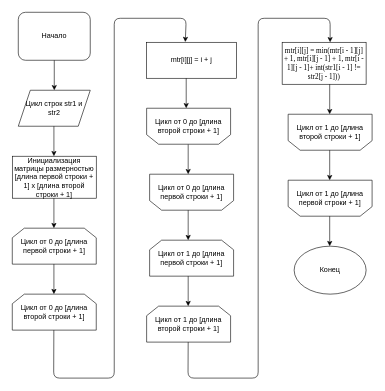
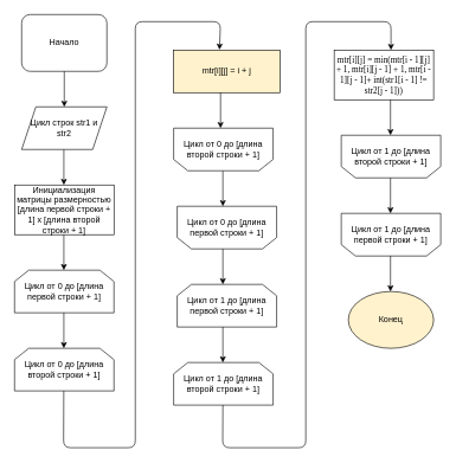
- <mxCell id="11" value="mtr[i][j] = i + j" style="rounded=0;whiteSpace=wrap;html=1;" vertex="1" parent="1"><mxGeometry x="244" y="70" width="150" height="60" as="geometry" /></mxCell>
+ <mxCell id="11" value="mtr[i][j] = i + j" style="rounded=0;whiteSpace=wrap;html=1;fillColor=#fff2cc;" vertex="1" parent="1"><mxGeometry x="244" y="70" width="150" height="60" as="geometry" /></mxCell>
- <mxCell id="27" value="Конец" style="ellipse;whiteSpace=wrap;html=1;" vertex="1" parent="1"><mxGeometry x="490" y="410" width="120" height="80" as="geometry" /></mxCell>
+ <mxCell id="27" value="Конец" style="ellipse;whiteSpace=wrap;html=1;fillColor=#fff2cc;" vertex="1" parent="1"><mxGeometry x="490" y="410" width="120" height="80" as="geometry" /></mxCell>
